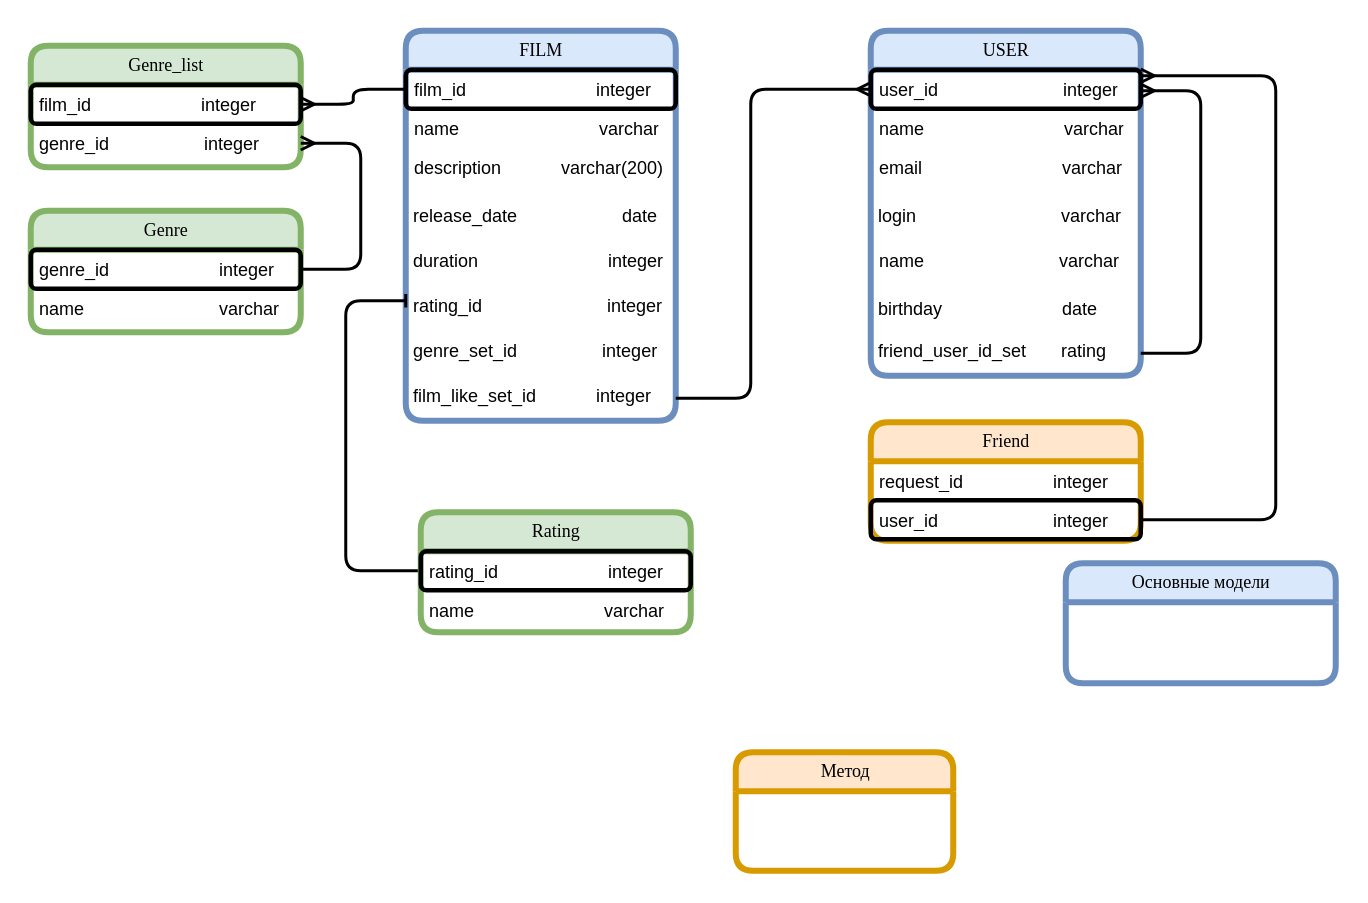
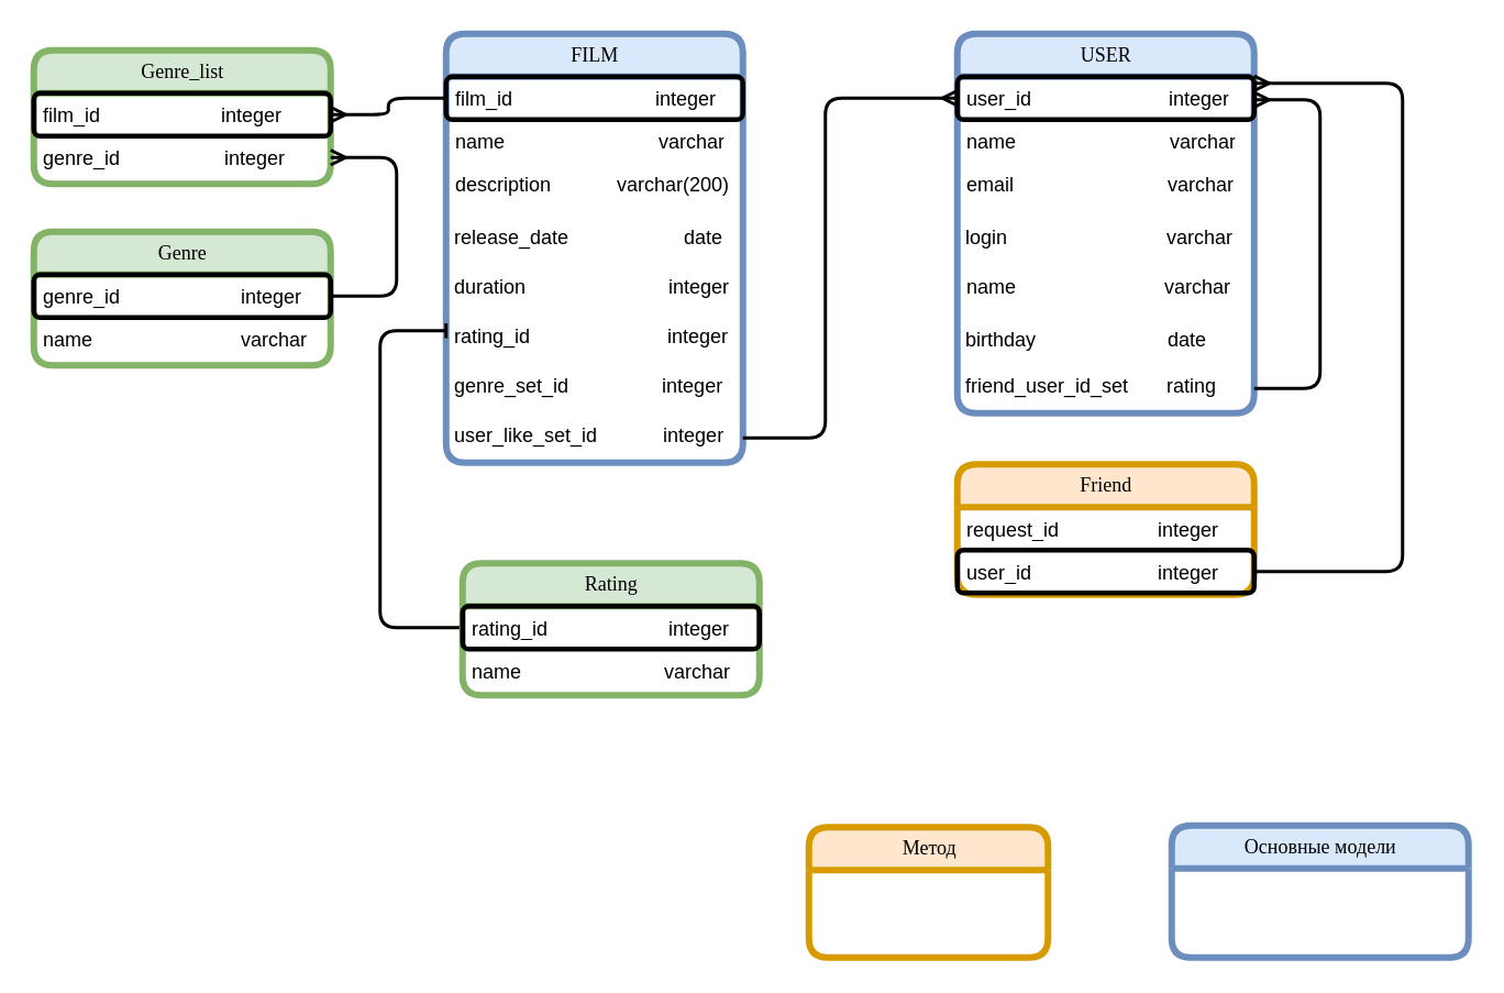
- <mxCell id="10" value="&amp;nbsp;film_like_set_id&amp;nbsp; &amp;nbsp; &amp;nbsp; &amp;nbsp; &amp;nbsp; &amp;nbsp; integer" style="text;html=1;strokeColor=none;fillColor=none;align=left;verticalAlign=top;whiteSpace=wrap;rounded=0;" vertex="1" parent="2"><mxGeometry y="230" width="180" height="30" as="geometry" /></mxCell>
+ <mxCell id="10" value="&amp;nbsp;user_like_set_id&amp;nbsp; &amp;nbsp; &amp;nbsp; &amp;nbsp; &amp;nbsp; &amp;nbsp; integer" style="text;html=1;strokeColor=none;fillColor=none;align=left;verticalAlign=top;whiteSpace=wrap;rounded=0;" vertex="1" parent="2"><mxGeometry y="230" width="180" height="30" as="geometry" /></mxCell>
- <mxCell id="33" value="Основные модели" style="swimlane;html=1;fontStyle=0;childLayout=stackLayout;horizontal=1;startSize=26;fillColor=#dae8fc;horizontalStack=0;resizeParent=1;resizeLast=0;collapsible=1;marginBottom=0;swimlaneFillColor=#ffffff;align=center;rounded=1;shadow=0;comic=0;labelBackgroundColor=none;strokeWidth=4;fontFamily=Verdana;fontSize=12;strokeColor=#6c8ebf;" vertex="1" parent="1"><mxGeometry x="710" y="375" width="180" height="80" as="geometry" /></mxCell>
+ <mxCell id="33" value="Основные модели" style="swimlane;html=1;fontStyle=0;childLayout=stackLayout;horizontal=1;startSize=26;fillColor=#dae8fc;horizontalStack=0;resizeParent=1;resizeLast=0;collapsible=1;marginBottom=0;swimlaneFillColor=#ffffff;align=center;rounded=1;shadow=0;comic=0;labelBackgroundColor=none;strokeWidth=4;fontFamily=Verdana;fontSize=12;strokeColor=#6c8ebf;" vertex="1" parent="1"><mxGeometry x="710" y="500" width="180" height="80" as="geometry" /></mxCell>
